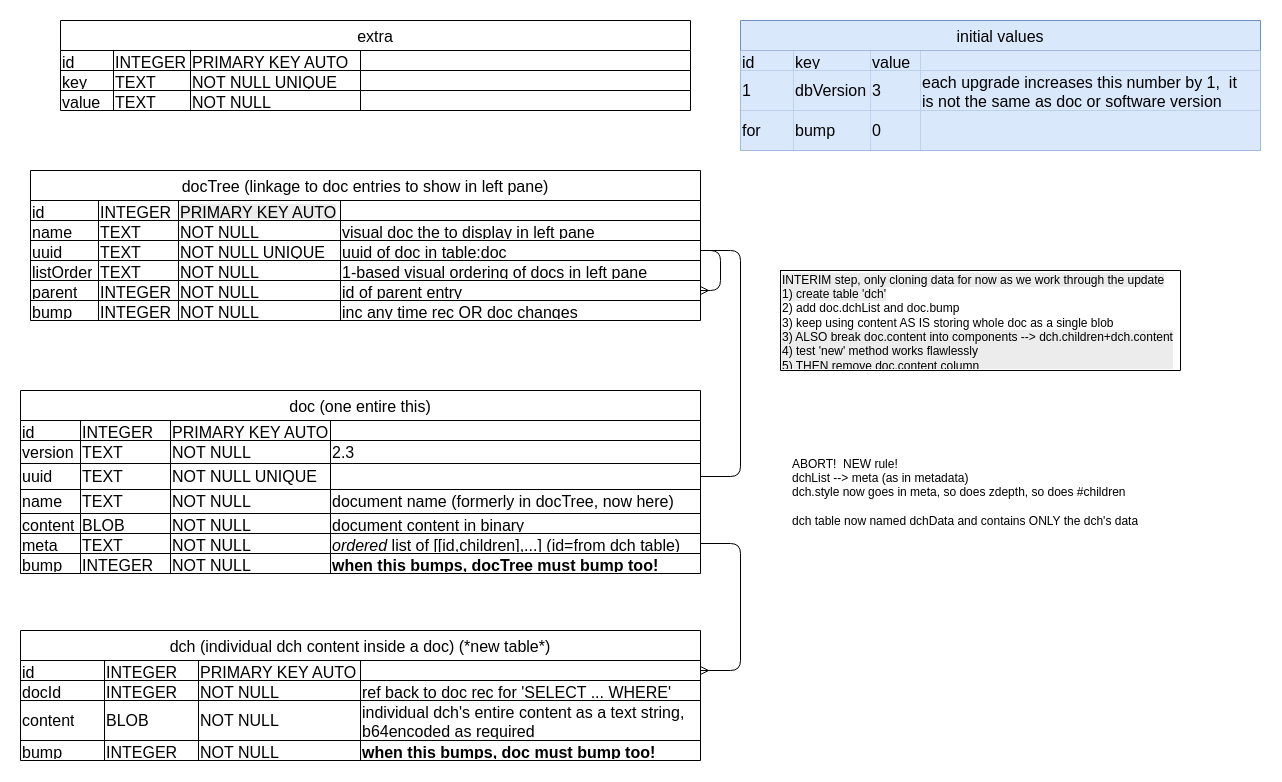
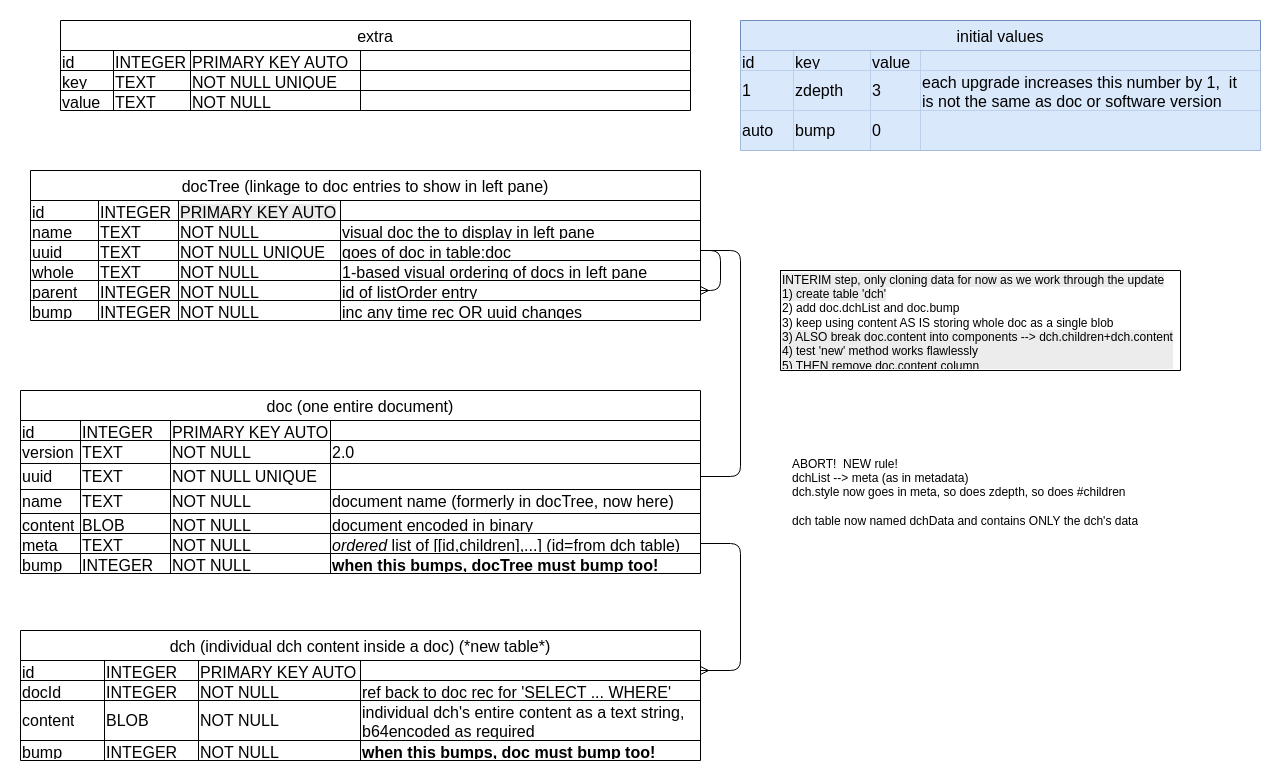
- <mxCell id="94" value="dbVersion" style="shape=partialRectangle;html=1;connectable=0;strokeColor=#6c8ebf;overflow=hidden;fillColor=#dae8fc;top=0;left=0;bottom=0;right=0;pointerEvents=1;fontSize=16;align=left;" parent="92" vertex="1"><mxGeometry x="53" width="77" height="40" as="geometry"><mxRectangle width="77" height="40" as="alternateBounds" /></mxGeometry></mxCell>
+ <mxCell id="94" value="zdepth" style="shape=partialRectangle;html=1;connectable=0;strokeColor=#6c8ebf;overflow=hidden;fillColor=#dae8fc;top=0;left=0;bottom=0;right=0;pointerEvents=1;fontSize=16;align=left;" parent="92" vertex="1"><mxGeometry x="53" width="77" height="40" as="geometry"><mxRectangle width="77" height="40" as="alternateBounds" /></mxGeometry></mxCell>
- <mxCell id="98" value="for" style="shape=partialRectangle;html=1;connectable=0;strokeColor=#6c8ebf;overflow=hidden;fillColor=#dae8fc;top=0;left=0;bottom=0;right=0;pointerEvents=1;fontSize=16;align=left;" parent="97" vertex="1"><mxGeometry width="53" height="40" as="geometry"><mxRectangle width="53" height="40" as="alternateBounds" /></mxGeometry></mxCell>
+ <mxCell id="98" value="auto" style="shape=partialRectangle;html=1;connectable=0;strokeColor=#6c8ebf;overflow=hidden;fillColor=#dae8fc;top=0;left=0;bottom=0;right=0;pointerEvents=1;fontSize=16;align=left;" parent="97" vertex="1"><mxGeometry width="53" height="40" as="geometry"><mxRectangle width="53" height="40" as="alternateBounds" /></mxGeometry></mxCell>
- <mxCell id="69" value="uuid of doc in table:doc" style="shape=partialRectangle;html=1;connectable=0;strokeColor=inherit;overflow=hidden;fillColor=none;top=0;left=0;bottom=0;right=0;pointerEvents=1;fontSize=16;align=left;" parent="65" vertex="1"><mxGeometry x="310" width="360" height="20" as="geometry"><mxRectangle width="360" height="20" as="alternateBounds" /></mxGeometry></mxCell>
+ <mxCell id="69" value="goes of doc in table:doc" style="shape=partialRectangle;html=1;connectable=0;strokeColor=inherit;overflow=hidden;fillColor=none;top=0;left=0;bottom=0;right=0;pointerEvents=1;fontSize=16;align=left;" parent="65" vertex="1"><mxGeometry x="310" width="360" height="20" as="geometry"><mxRectangle width="360" height="20" as="alternateBounds" /></mxGeometry></mxCell>
- <mxCell id="71" value="listOrder" style="shape=partialRectangle;html=1;connectable=0;strokeColor=inherit;overflow=hidden;fillColor=none;top=0;left=0;bottom=0;right=0;pointerEvents=1;fontSize=16;align=left;" parent="70" vertex="1"><mxGeometry width="68" height="20" as="geometry"><mxRectangle width="68" height="20" as="alternateBounds" /></mxGeometry></mxCell>
+ <mxCell id="71" value="whole" style="shape=partialRectangle;html=1;connectable=0;strokeColor=inherit;overflow=hidden;fillColor=none;top=0;left=0;bottom=0;right=0;pointerEvents=1;fontSize=16;align=left;" parent="70" vertex="1"><mxGeometry width="68" height="20" as="geometry"><mxRectangle width="68" height="20" as="alternateBounds" /></mxGeometry></mxCell>
- <mxCell id="79" value="id of parent entry" style="shape=partialRectangle;html=1;connectable=0;strokeColor=inherit;overflow=hidden;fillColor=none;top=0;left=0;bottom=0;right=0;pointerEvents=1;fontSize=16;align=left;fontColor=#000000;" parent="75" vertex="1"><mxGeometry x="310" width="360" height="20" as="geometry"><mxRectangle width="360" height="20" as="alternateBounds" /></mxGeometry></mxCell>
+ <mxCell id="79" value="id of listOrder entry" style="shape=partialRectangle;html=1;connectable=0;strokeColor=inherit;overflow=hidden;fillColor=none;top=0;left=0;bottom=0;right=0;pointerEvents=1;fontSize=16;align=left;fontColor=#000000;" parent="75" vertex="1"><mxGeometry x="310" width="360" height="20" as="geometry"><mxRectangle width="360" height="20" as="alternateBounds" /></mxGeometry></mxCell>
- <mxCell id="84" value="inc any time rec OR doc changes" style="shape=partialRectangle;html=1;connectable=0;strokeColor=inherit;overflow=hidden;fillColor=none;top=0;left=0;bottom=0;right=0;pointerEvents=1;fontSize=16;align=left;fontColor=#000000;" parent="80" vertex="1"><mxGeometry x="310" width="360" height="20" as="geometry"><mxRectangle width="360" height="20" as="alternateBounds" /></mxGeometry></mxCell>
+ <mxCell id="84" value="inc any time rec OR uuid changes" style="shape=partialRectangle;html=1;connectable=0;strokeColor=inherit;overflow=hidden;fillColor=none;top=0;left=0;bottom=0;right=0;pointerEvents=1;fontSize=16;align=left;fontColor=#000000;" parent="80" vertex="1"><mxGeometry x="310" width="360" height="20" as="geometry"><mxRectangle width="360" height="20" as="alternateBounds" /></mxGeometry></mxCell>
- <mxCell id="18" value="doc (one entire this)" style="shape=table;startSize=30;container=1;collapsible=0;childLayout=tableLayout;strokeColor=default;fontSize=16;align=center;" parent="1" vertex="1"><mxGeometry y="390" width="680" height="183" as="geometry" x="20" /></mxCell>
+ <mxCell id="18" value="doc (one entire document)" style="shape=table;startSize=30;container=1;collapsible=0;childLayout=tableLayout;strokeColor=default;fontSize=16;align=center;" parent="1" vertex="1"><mxGeometry y="390" width="680" height="183" as="geometry" x="20" /></mxCell>
- <mxCell id="28" value="2.3" style="shape=partialRectangle;html=1;connectable=0;strokeColor=inherit;overflow=hidden;fillColor=none;top=0;left=0;bottom=0;right=0;pointerEvents=1;fontSize=16;align=left;" parent="24" vertex="1"><mxGeometry x="310" width="370" height="23" as="geometry"><mxRectangle width="370" height="23" as="alternateBounds" /></mxGeometry></mxCell>
+ <mxCell id="28" value="2.0" style="shape=partialRectangle;html=1;connectable=0;strokeColor=inherit;overflow=hidden;fillColor=none;top=0;left=0;bottom=0;right=0;pointerEvents=1;fontSize=16;align=left;" parent="24" vertex="1"><mxGeometry x="310" width="370" height="23" as="geometry"><mxRectangle width="370" height="23" as="alternateBounds" /></mxGeometry></mxCell>
- <mxCell id="43" value="document content in binary" style="shape=partialRectangle;html=1;connectable=0;strokeColor=inherit;overflow=hidden;fillColor=none;top=0;left=0;bottom=0;right=0;pointerEvents=1;fontSize=16;align=left;fontColor=#000000;" parent="39" vertex="1"><mxGeometry x="310" width="370" height="20" as="geometry"><mxRectangle width="370" height="20" as="alternateBounds" /></mxGeometry></mxCell>
+ <mxCell id="43" value="document encoded in binary" style="shape=partialRectangle;html=1;connectable=0;strokeColor=inherit;overflow=hidden;fillColor=none;top=0;left=0;bottom=0;right=0;pointerEvents=1;fontSize=16;align=left;fontColor=#000000;" parent="39" vertex="1"><mxGeometry x="310" width="370" height="20" as="geometry"><mxRectangle width="370" height="20" as="alternateBounds" /></mxGeometry></mxCell>
